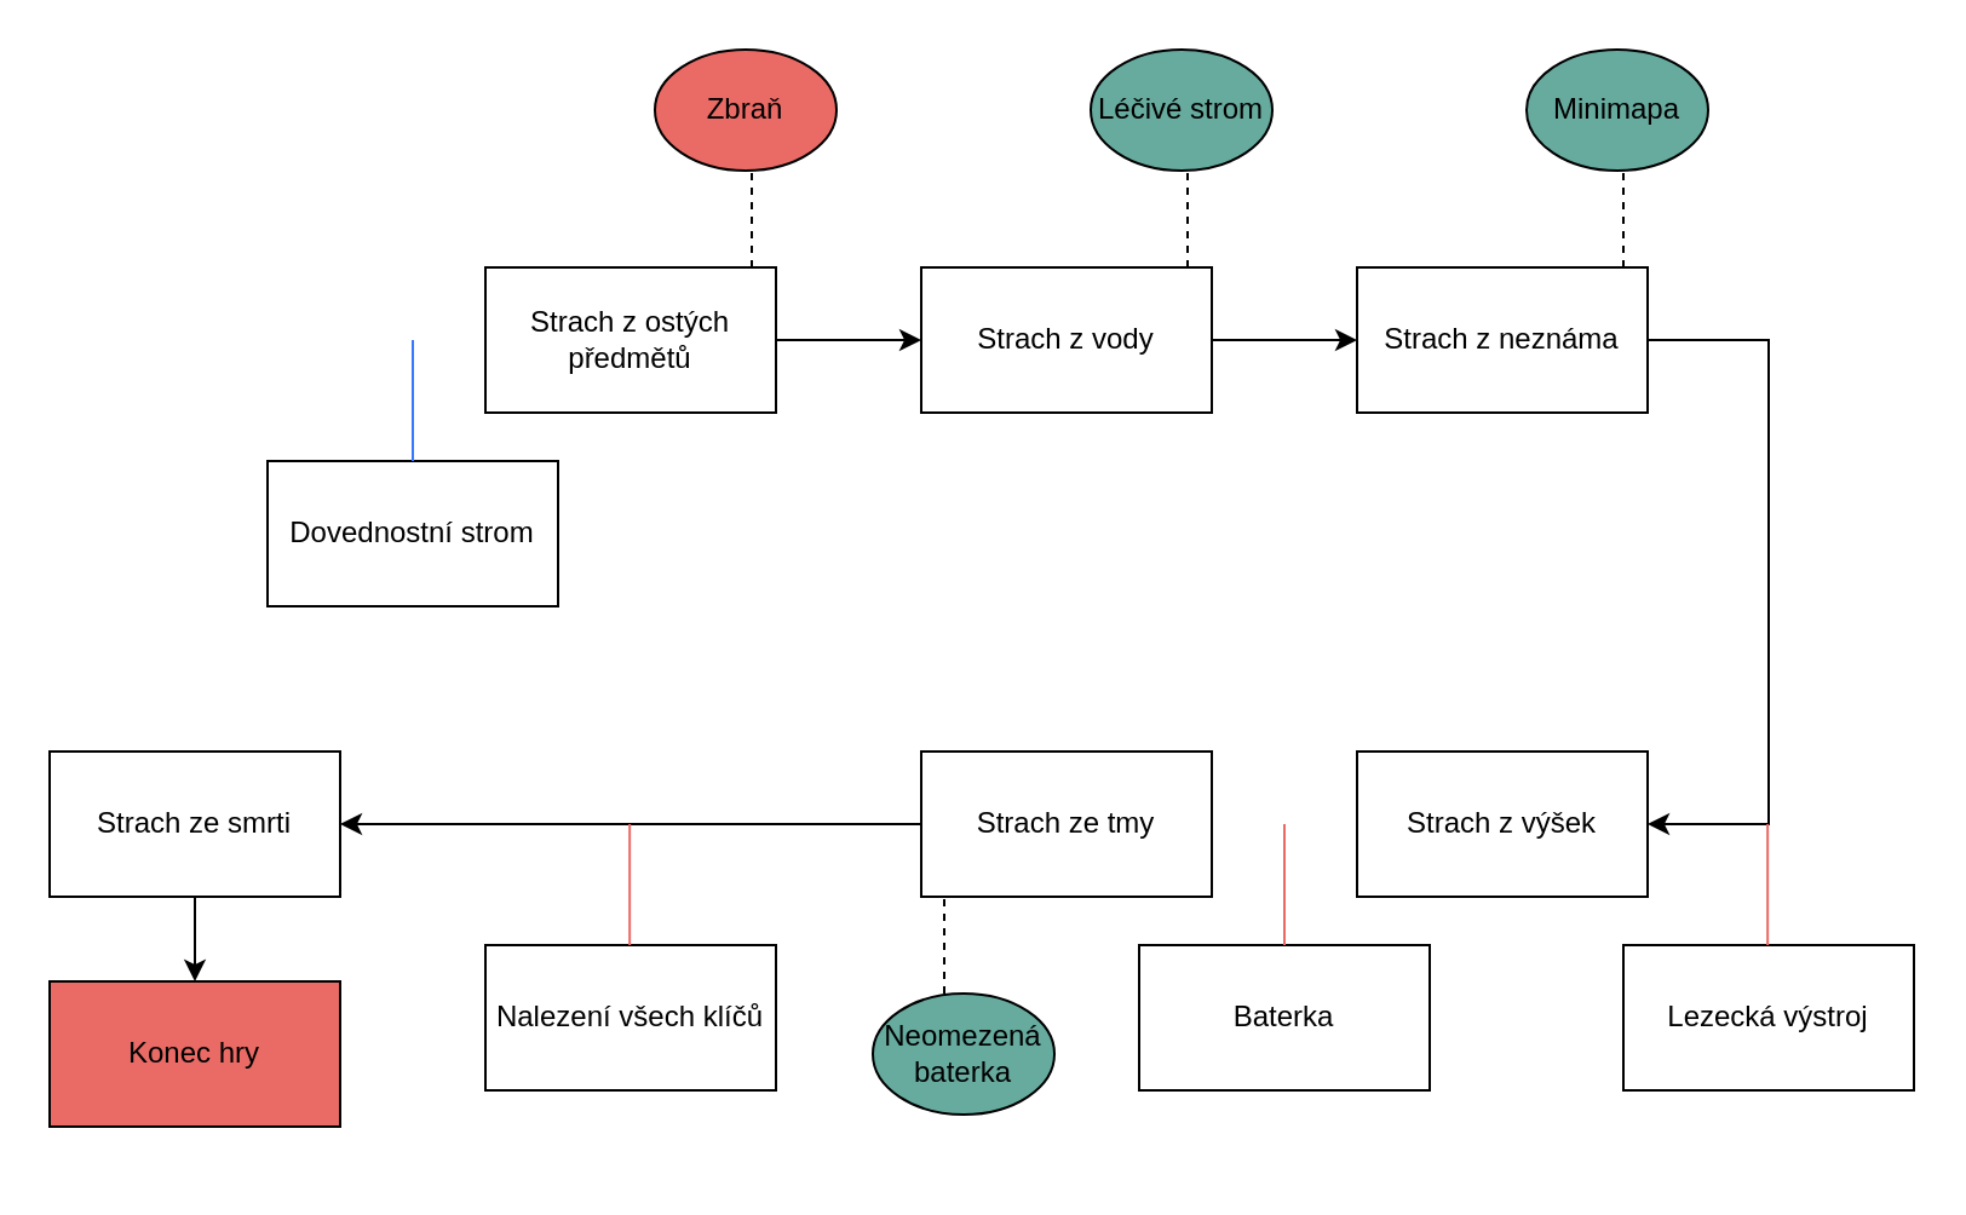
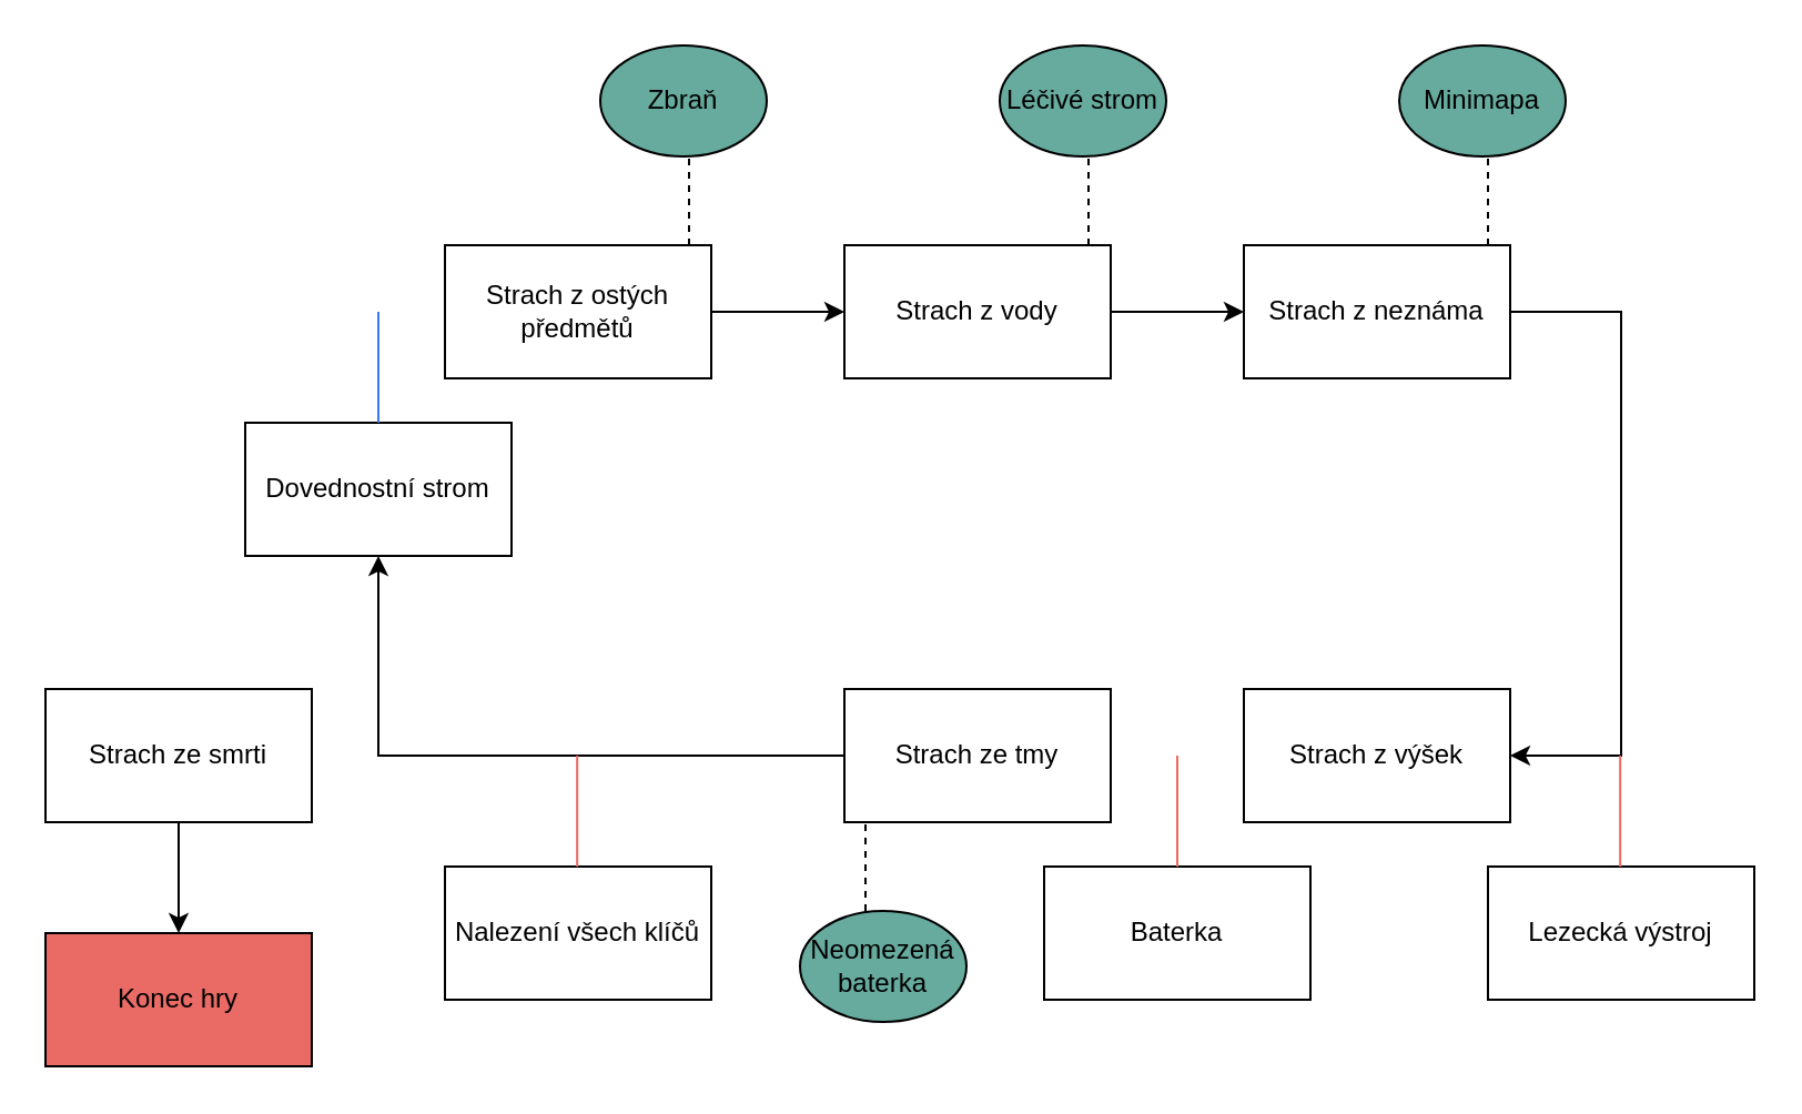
- <mxCell id="6" value="Zbraň" style="ellipse;whiteSpace=wrap;html=1;fillColor=#ea6b66;" parent="1" vertex="1"><mxGeometry x="270" y="20" width="75" height="50" as="geometry" /></mxCell>
+ <mxCell id="6" value="Zbraň" style="ellipse;whiteSpace=wrap;html=1;fillColor=#67AB9F;" parent="1" vertex="1"><mxGeometry x="270" y="20" width="75" height="50" as="geometry" /></mxCell>
- <mxCell id="17" style="edgeStyle=orthogonalEdgeStyle;rounded=0;orthogonalLoop=1;jettySize=auto;html=1;entryX=1;entryY=0.5;entryDx=0;entryDy=0;" parent="1" source="18" target="24" edge="1"><mxGeometry relative="1" as="geometry" /></mxCell>
+ <mxCell id="17" style="edgeStyle=orthogonalEdgeStyle;rounded=0;orthogonalLoop=1;jettySize=auto;html=1;" parent="1" source="18" target="15" edge="1"><mxGeometry relative="1" as="geometry" /></mxCell>
- <mxCell id="25" value="Konec hry" style="rounded=0;whiteSpace=wrap;html=1;fillColor=#EA6B66;" parent="1" vertex="1"><mxGeometry x="20" y="405" width="120" height="60" as="geometry" /></mxCell>
+ <mxCell id="25" value="Konec hry" style="rounded=0;whiteSpace=wrap;html=1;fillColor=#EA6B66;" parent="1" vertex="1"><mxGeometry x="20" y="420" width="120" height="60" as="geometry" /></mxCell>
